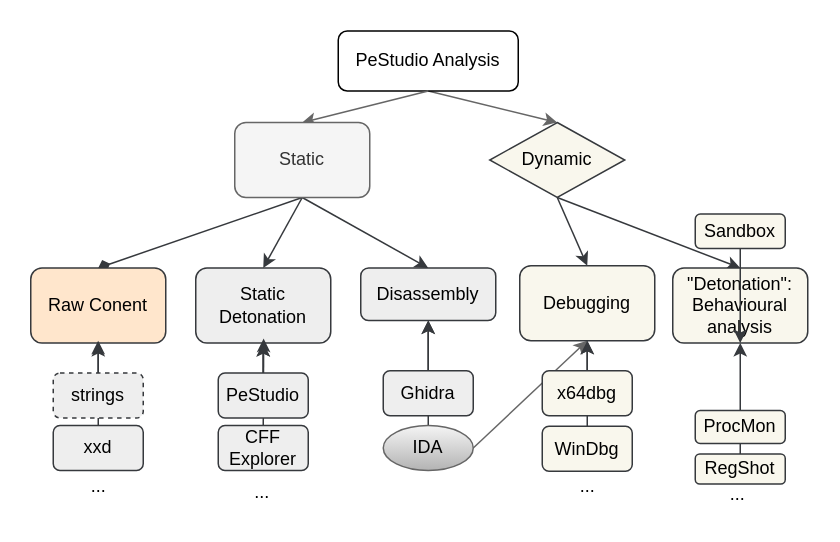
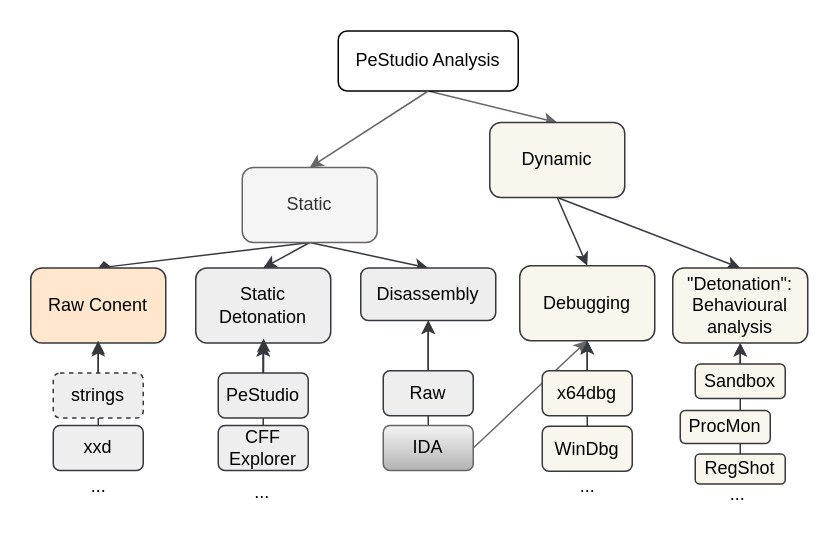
- <mxCell id="8" value="Static" style="rounded=1;whiteSpace=wrap;html=1;fontSize=12;glass=0;strokeWidth=1;shadow=0;fillColor=#f5f5f5;strokeColor=#666666;fontColor=#333333;" vertex="1" parent="1"><mxGeometry x="156" y="81" width="90" height="50" as="geometry" /></mxCell>
+ <mxCell id="8" value="Static" style="rounded=1;whiteSpace=wrap;html=1;fontSize=12;glass=0;strokeWidth=1;shadow=0;fillColor=#f5f5f5;strokeColor=#666666;fontColor=#333333;" vertex="1" parent="1"><mxGeometry x="161" y="111" width="90" height="50" as="geometry" /></mxCell>
- <mxCell id="11" value="Dynamic" style="rhombus;whiteSpace=wrap;html=1;fontSize=12;glass=0;strokeWidth=1;shadow=0;fillColor=#f9f7ed;strokeColor=#36393d;" vertex="1" parent="1"><mxGeometry x="326" y="81" width="90" height="50" as="geometry" /></mxCell>
+ <mxCell id="11" value="Dynamic" style="rounded=1;whiteSpace=wrap;html=1;fontSize=12;glass=0;strokeWidth=1;shadow=0;fillColor=#f9f7ed;strokeColor=#36393d;" vertex="1" parent="1"><mxGeometry x="326" y="81" width="90" height="50" as="geometry" /></mxCell>
- <mxCell id="38" value="Sandbox" style="rounded=1;whiteSpace=wrap;html=1;fontSize=12;glass=0;strokeWidth=1;shadow=0;fillColor=#f9f7ed;strokeColor=#36393d;" vertex="1" parent="1"><mxGeometry x="463" y="142" width="60" height="23" as="geometry" /></mxCell>
+ <mxCell id="38" value="Sandbox" style="rounded=1;whiteSpace=wrap;html=1;fontSize=12;glass=0;strokeWidth=1;shadow=0;fillColor=#f9f7ed;strokeColor=#36393d;" vertex="1" parent="1"><mxGeometry x="463" y="242" width="60" height="23" as="geometry" /></mxCell>
- <mxCell id="21" value="Ghidra" style="rounded=1;whiteSpace=wrap;html=1;fontSize=12;glass=0;strokeWidth=1;shadow=0;fillColor=#eeeeee;strokeColor=#36393d;" vertex="1" parent="1"><mxGeometry x="255" y="246.5" width="60" height="30" as="geometry" /></mxCell>
+ <mxCell id="21" value="Raw" style="rounded=1;whiteSpace=wrap;html=1;fontSize=12;glass=0;strokeWidth=1;shadow=0;fillColor=#eeeeee;strokeColor=#36393d;" vertex="1" parent="1"><mxGeometry x="255" y="246.5" width="60" height="30" as="geometry" /></mxCell>
- <mxCell id="39" value="ProcMon" style="rounded=1;whiteSpace=wrap;html=1;fontSize=12;glass=0;strokeWidth=1;shadow=0;fillColor=#f9f7ed;strokeColor=#36393d;" vertex="1" parent="1"><mxGeometry x="463" y="273" width="60" height="22" as="geometry" /></mxCell>
+ <mxCell id="39" value="ProcMon" style="rounded=1;whiteSpace=wrap;html=1;fontSize=12;glass=0;strokeWidth=1;shadow=0;fillColor=#f9f7ed;strokeColor=#36393d;" vertex="1" parent="1"><mxGeometry x="453" y="273" width="60" height="22" as="geometry" /></mxCell>
- <mxCell id="19" value="IDA" style="ellipse;whiteSpace=wrap;html=1;fontSize=12;glass=0;strokeWidth=1;shadow=0;fillColor=#f5f5f5;gradientColor=#b3b3b3;strokeColor=#666666;" vertex="1" parent="1"><mxGeometry x="255" y="283" width="60" height="30" as="geometry" /></mxCell>
+ <mxCell id="19" value="IDA" style="rounded=1;whiteSpace=wrap;html=1;fontSize=12;glass=0;strokeWidth=1;shadow=0;fillColor=#f5f5f5;gradientColor=#b3b3b3;strokeColor=#666666;" vertex="1" parent="1"><mxGeometry x="255" y="283" width="60" height="30" as="geometry" /></mxCell>
